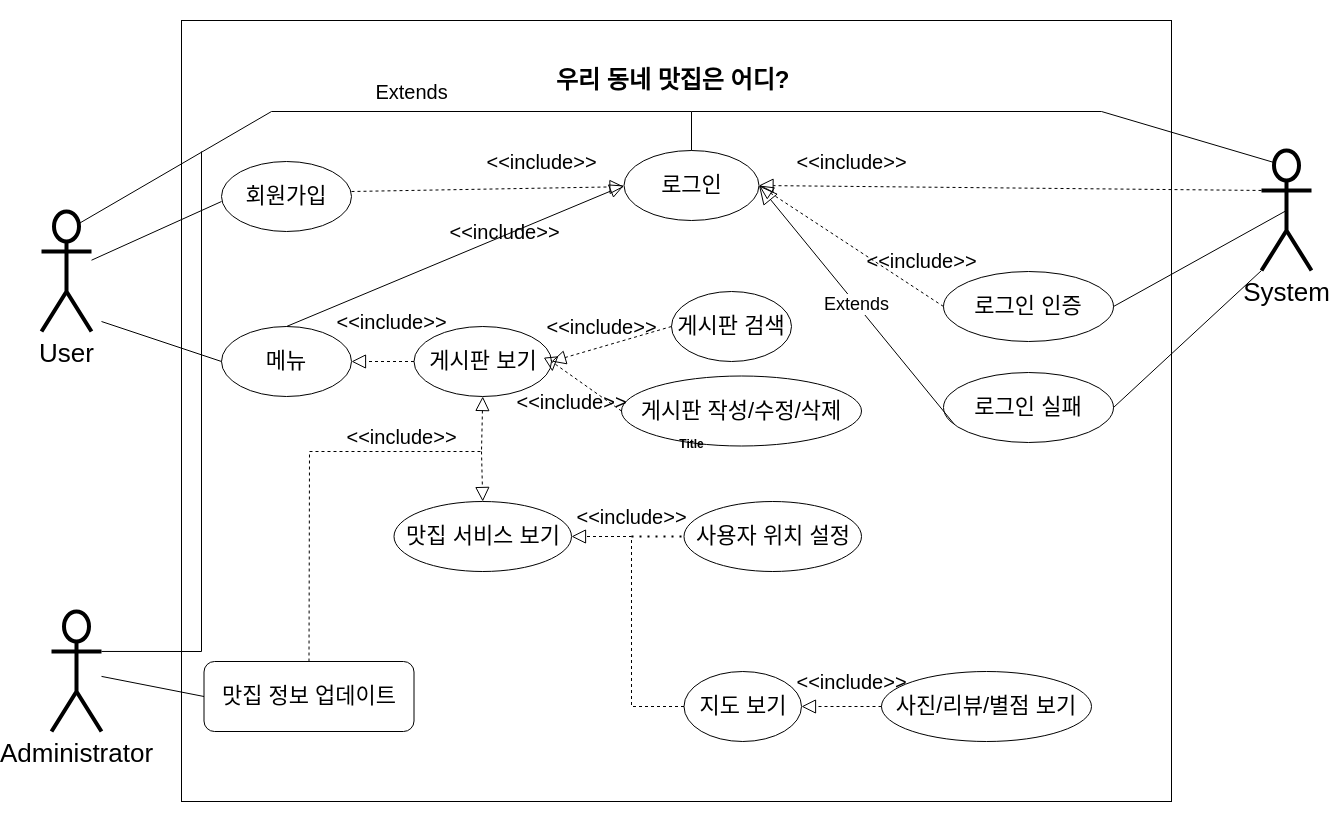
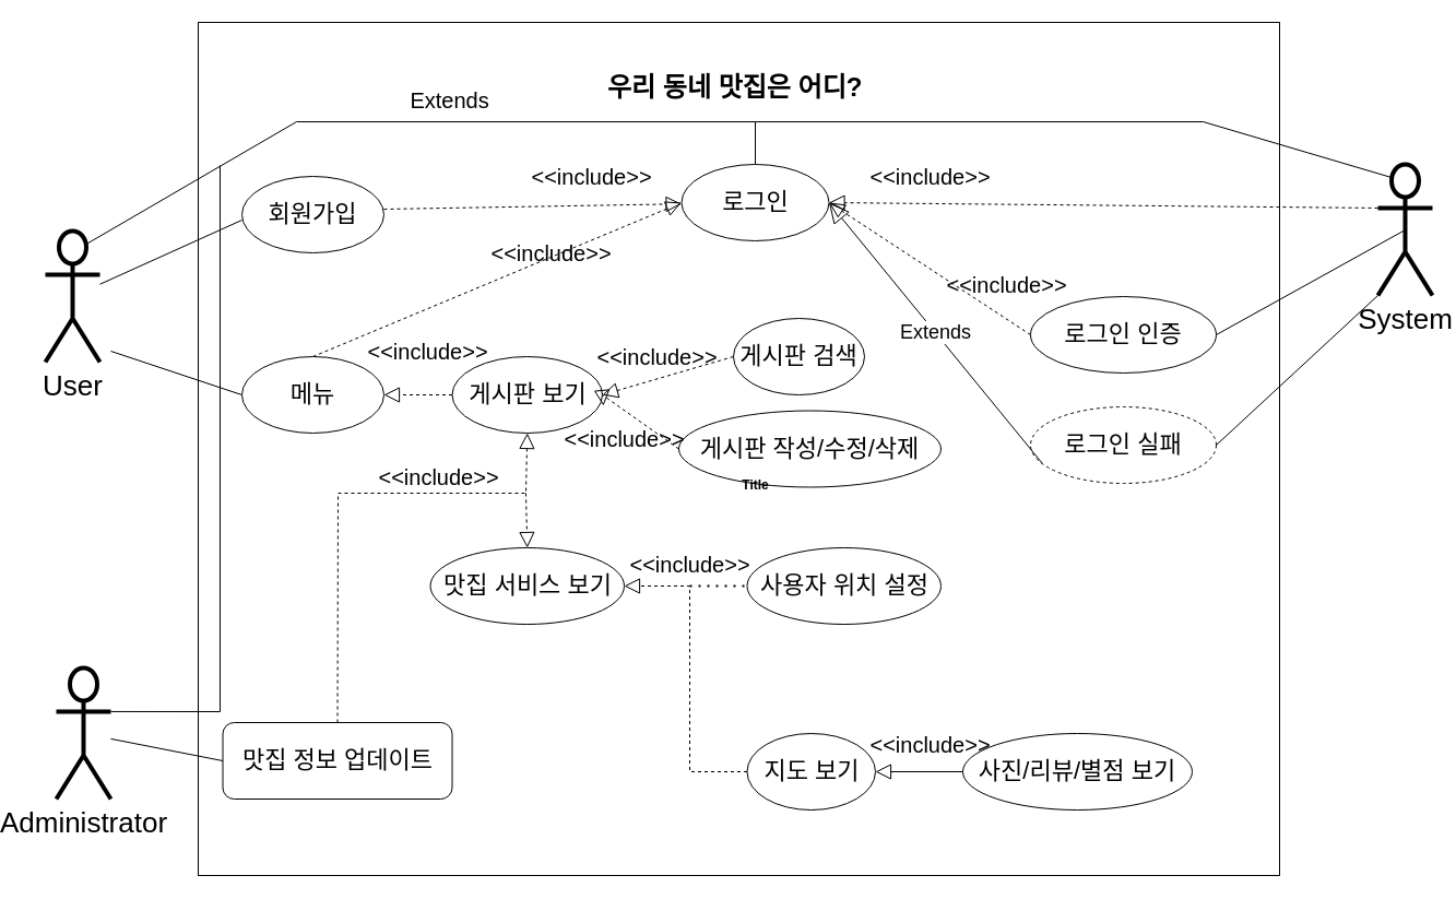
- <mxCell id="24" value="" style="endArrow=block;dashed=0;endFill=0;endSize=12;html=1;rounded=0;exitX=0.5;exitY=0;exitDx=0;exitDy=0;entryX=0;entryY=0.5;entryDx=0;entryDy=0;" edge="1" parent="1" source="8" target="10"><mxGeometry width="160" relative="1" as="geometry"><mxPoint x="210" y="271" as="sourcePoint" /><mxPoint x="370" y="271" as="targetPoint" /></mxGeometry></mxCell>
+ <mxCell id="24" value="" style="endArrow=block;dashed=1;endFill=0;endSize=12;html=1;rounded=0;exitX=0.5;exitY=0;exitDx=0;exitDy=0;entryX=0;entryY=0.5;entryDx=0;entryDy=0;" edge="1" parent="1" source="8" target="10"><mxGeometry width="160" relative="1" as="geometry"><mxPoint x="210" y="271" as="sourcePoint" /><mxPoint x="370" y="271" as="targetPoint" /></mxGeometry></mxCell>
- <mxCell id="12" value="&lt;font style=&quot;font-size: 22px;&quot;&gt;로그인 실패&lt;/font&gt;" style="ellipse;whiteSpace=wrap;html=1;" vertex="1" parent="1"><mxGeometry x="922" y="372" width="170" height="70" as="geometry" /></mxCell>
+ <mxCell id="12" value="&lt;font style=&quot;font-size: 22px;&quot;&gt;로그인 실패&lt;/font&gt;" style="ellipse;whiteSpace=wrap;html=1;dashed=1;" vertex="1" parent="1"><mxGeometry x="922" y="372" width="170" height="70" as="geometry" /></mxCell>
- <mxCell id="32" value="" style="endArrow=block;dashed=1;endFill=0;endSize=12;html=1;rounded=0;entryX=1;entryY=0.5;entryDx=0;entryDy=0;exitX=0;exitY=0.5;exitDx=0;exitDy=0;" edge="1" parent="1" source="19" target="18"><mxGeometry width="160" relative="1" as="geometry"><mxPoint x="490" y="541" as="sourcePoint" /><mxPoint x="650" y="541" as="targetPoint" /></mxGeometry></mxCell>
+ <mxCell id="32" value="" style="endArrow=block;dashed=0;endFill=0;endSize=12;html=1;rounded=0;entryX=1;entryY=0.5;entryDx=0;entryDy=0;exitX=0;exitY=0.5;exitDx=0;exitDy=0;" edge="1" parent="1" source="19" target="18"><mxGeometry width="160" relative="1" as="geometry"><mxPoint x="490" y="541" as="sourcePoint" /><mxPoint x="650" y="541" as="targetPoint" /></mxGeometry></mxCell>
